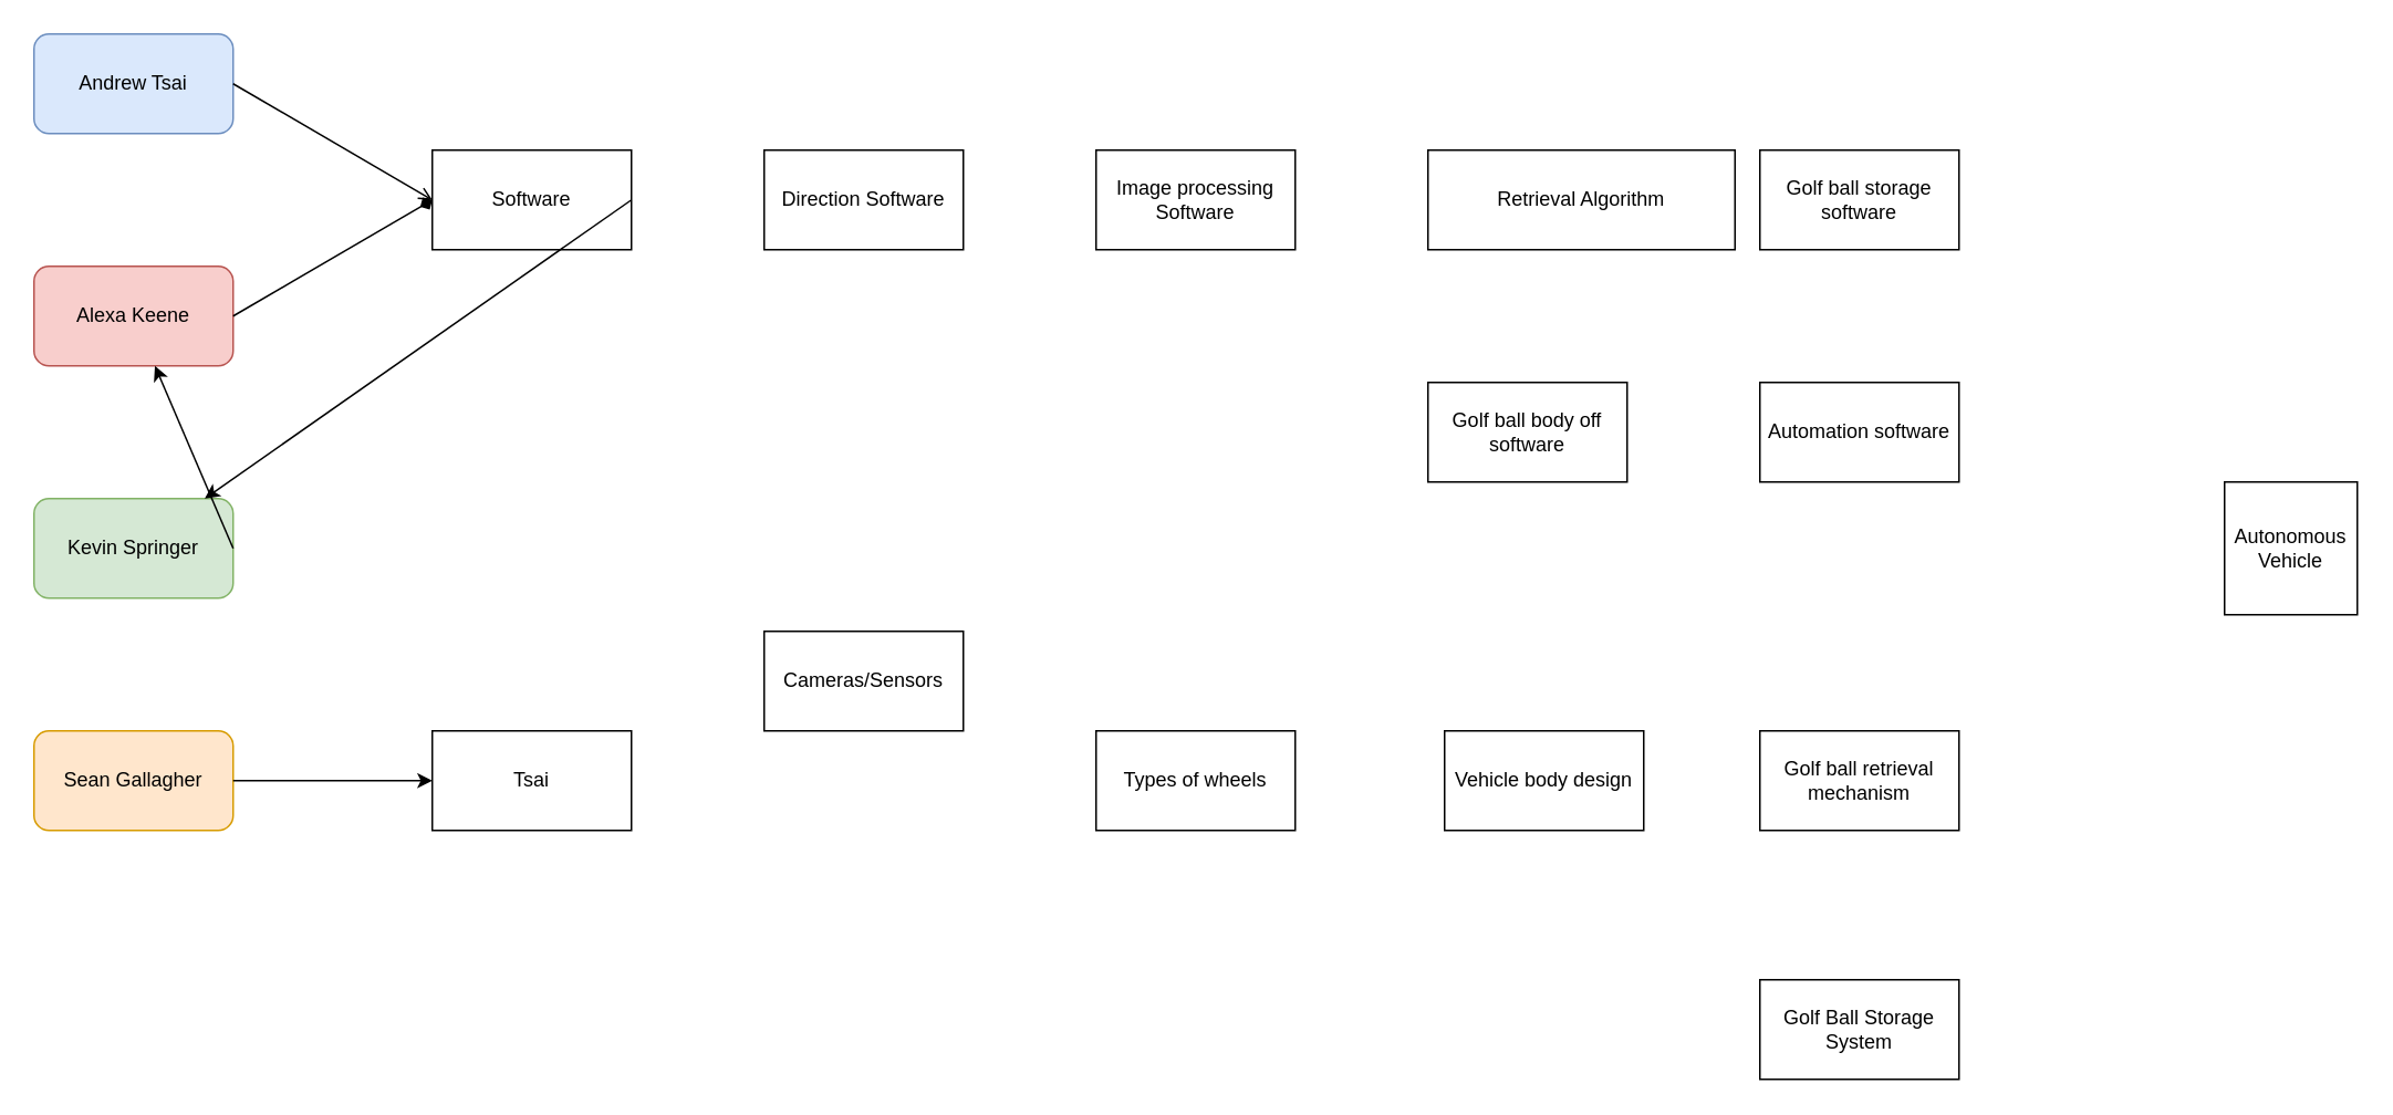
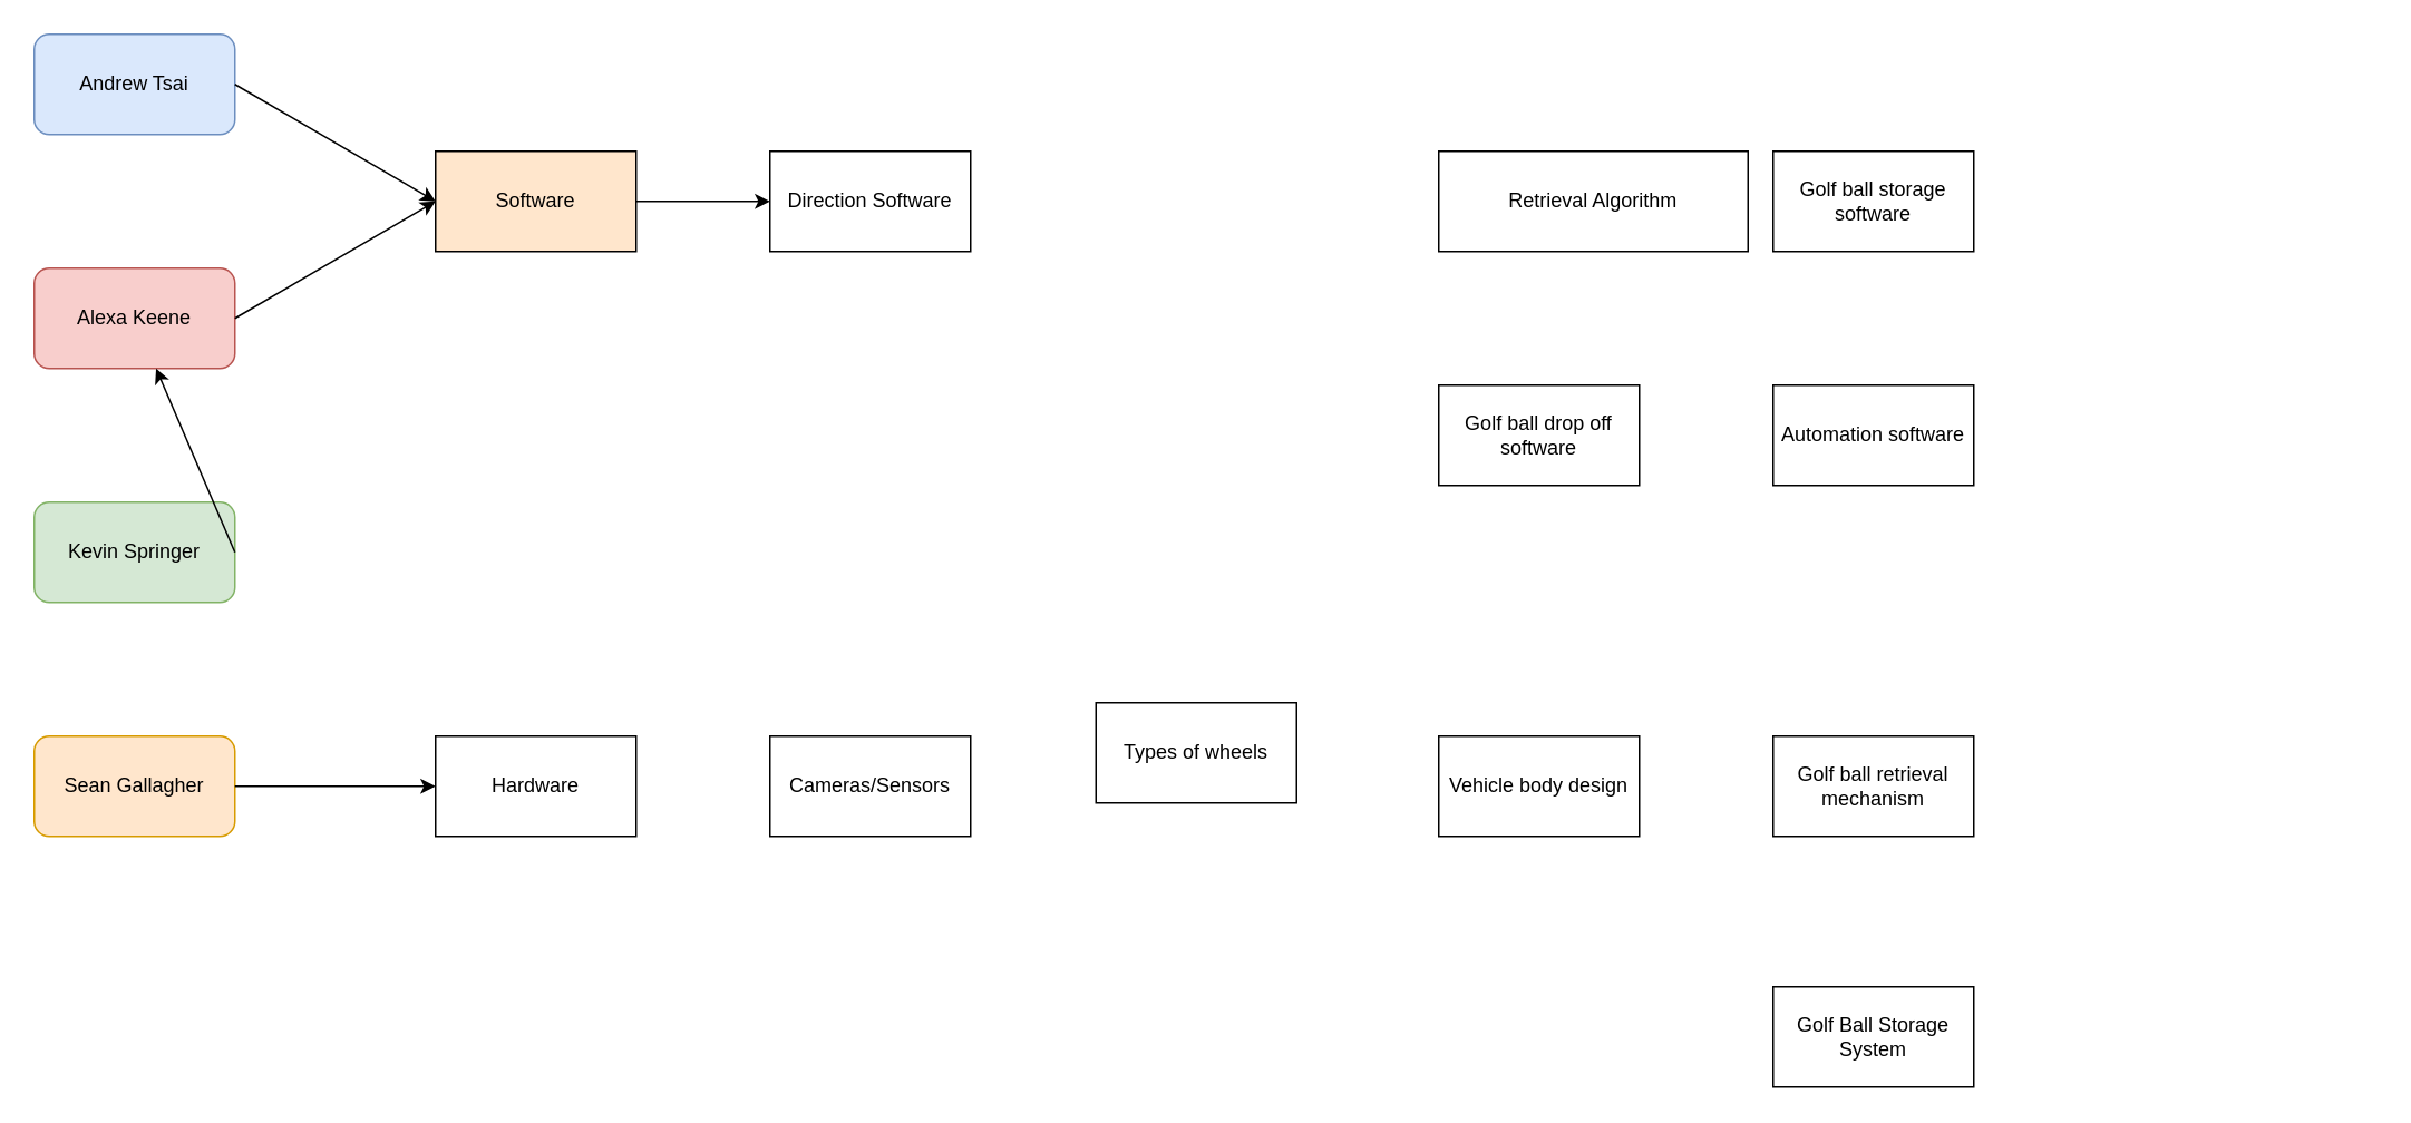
- <mxCell id="8" value="" style="endArrow=open;html=1;exitX=1;exitY=0.5;exitDx=0;exitDy=0;entryX=0;entryY=0.5;entryDx=0;entryDy=0;" edge="1" parent="1" source="5" target="6"><mxGeometry width="50" height="50" relative="1" as="geometry"><mxPoint x="380" y="420" as="sourcePoint" /><mxPoint x="430" y="370" as="targetPoint" /></mxGeometry></mxCell>
+ <mxCell id="8" value="" style="endArrow=classic;html=1;exitX=1;exitY=0.5;exitDx=0;exitDy=0;entryX=0;entryY=0.5;entryDx=0;entryDy=0;" edge="1" parent="1" source="5" target="6"><mxGeometry width="50" height="50" relative="1" as="geometry"><mxPoint x="380" y="420" as="sourcePoint" /><mxPoint x="430" y="370" as="targetPoint" /></mxGeometry></mxCell>
- <mxCell id="6" value="Software" style="rounded=0;whiteSpace=wrap;html=1;" vertex="1" parent="1"><mxGeometry x="260" y="90" width="120" height="60" as="geometry" /></mxCell>
+ <mxCell id="6" value="Software" style="rounded=0;whiteSpace=wrap;html=1;fillColor=#ffe6cc;" vertex="1" parent="1"><mxGeometry x="260" y="90" width="120" height="60" as="geometry" /></mxCell>
- <mxCell id="14" value="Image processing Software" style="rounded=0;whiteSpace=wrap;html=1;" vertex="1" parent="1"><mxGeometry x="660" y="90" width="120" height="60" as="geometry" /></mxCell>
- <mxCell id="9" value="" style="endArrow=diamond;html=1;exitX=1;exitY=0.5;exitDx=0;exitDy=0;entryX=0;entryY=0.5;entryDx=0;entryDy=0;" edge="1" parent="1" source="4" target="6"><mxGeometry width="50" height="50" relative="1" as="geometry"><mxPoint x="380" y="420" as="sourcePoint" /><mxPoint x="430" y="370" as="targetPoint" /></mxGeometry></mxCell>
+ <mxCell id="9" value="" style="endArrow=classic;html=1;exitX=1;exitY=0.5;exitDx=0;exitDy=0;entryX=0;entryY=0.5;entryDx=0;entryDy=0;" edge="1" parent="1" source="4" target="6"><mxGeometry width="50" height="50" relative="1" as="geometry"><mxPoint x="380" y="420" as="sourcePoint" /><mxPoint x="430" y="370" as="targetPoint" /></mxGeometry></mxCell>
- <mxCell id="24" value="" style="endArrow=classic;html=1;exitX=1;exitY=0.5;exitDx=0;exitDy=0;" edge="1" parent="1" source="6" target="3"><mxGeometry width="50" height="50" relative="1" as="geometry"><mxPoint x="810" y="380" as="sourcePoint" /><mxPoint x="860" y="330" as="targetPoint" /></mxGeometry></mxCell>
+ <mxCell id="24" value="" style="endArrow=classic;html=1;exitX=1;exitY=0.5;exitDx=0;exitDy=0;entryX=0;entryY=0.5;entryDx=0;entryDy=0;" edge="1" parent="1" source="6" target="13"><mxGeometry width="50" height="50" relative="1" as="geometry"><mxPoint x="810" y="380" as="sourcePoint" /><mxPoint x="860" y="330" as="targetPoint" /></mxGeometry></mxCell>
- <mxCell id="22" value="Golf ball body off software" style="rounded=0;whiteSpace=wrap;html=1;" vertex="1" parent="1"><mxGeometry x="860" y="230" width="120" height="60" as="geometry" /></mxCell>
+ <mxCell id="22" value="Golf ball drop off software" style="rounded=0;whiteSpace=wrap;html=1;" vertex="1" parent="1"><mxGeometry x="860" y="230" width="120" height="60" as="geometry" /></mxCell>
- <mxCell id="12" value="Autonomous Vehicle" style="whiteSpace=wrap;html=1;aspect=fixed;" vertex="1" parent="1"><mxGeometry x="1340" y="290" width="80" height="80" as="geometry" /></mxCell>
- <mxCell id="16" value="Cameras/Sensors" style="rounded=0;whiteSpace=wrap;html=1;" vertex="1" parent="1"><mxGeometry x="460" y="380" width="120" height="60" as="geometry" /></mxCell>
+ <mxCell id="16" value="Cameras/Sensors" style="rounded=0;whiteSpace=wrap;html=1;" vertex="1" parent="1"><mxGeometry x="460" y="440" width="120" height="60" as="geometry" /></mxCell>
- <mxCell id="7" value="Tsai" style="rounded=0;whiteSpace=wrap;html=1;" vertex="1" parent="1"><mxGeometry x="260" y="440" width="120" height="60" as="geometry" /></mxCell>
+ <mxCell id="7" value="Hardware" style="rounded=0;whiteSpace=wrap;html=1;" vertex="1" parent="1"><mxGeometry x="260" y="440" width="120" height="60" as="geometry" /></mxCell>
- <mxCell id="17" value="Types of wheels" style="rounded=0;whiteSpace=wrap;html=1;" vertex="1" parent="1"><mxGeometry x="660" y="440" width="120" height="60" as="geometry" /></mxCell>
+ <mxCell id="17" value="Types of wheels" style="rounded=0;whiteSpace=wrap;html=1;" vertex="1" parent="1"><mxGeometry x="655" y="420" width="120" height="60" as="geometry" /></mxCell>
- <mxCell id="18" value="Vehicle body design" style="rounded=0;whiteSpace=wrap;html=1;" vertex="1" parent="1"><mxGeometry x="870" y="440" width="120" height="60" as="geometry" /></mxCell>
+ <mxCell id="18" value="Vehicle body design" style="rounded=0;whiteSpace=wrap;html=1;" vertex="1" parent="1"><mxGeometry x="860" y="440" width="120" height="60" as="geometry" /></mxCell>
